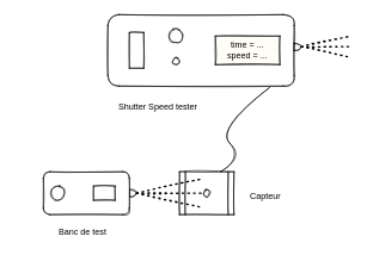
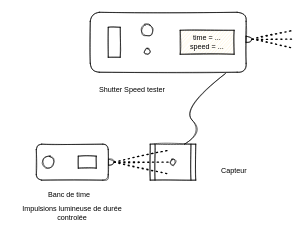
- <mxCell id="26" value="Capteur" style="text;html=1;strokeColor=none;fillColor=none;align=center;verticalAlign=middle;whiteSpace=wrap;rounded=0;sketch=1;" vertex="1" parent="1"><mxGeometry x="340" y="260" width="60" height="30" as="geometry" /></mxCell>
+ <mxCell id="26" value="Capteur" style="text;html=1;strokeColor=none;fillColor=none;align=center;verticalAlign=middle;whiteSpace=wrap;rounded=0;sketch=1;" vertex="1" parent="1"><mxGeometry x="360" y="270" width="60" height="30" as="geometry" /></mxCell>
- <mxCell id="24" value="Banc de test" style="text;html=1;strokeColor=none;fillColor=none;align=center;verticalAlign=middle;whiteSpace=wrap;rounded=0;sketch=1;" vertex="1" parent="1"><mxGeometry x="20" y="310" width="190" height="30" as="geometry" /></mxCell>
+ <mxCell id="24" value="Banc de time" style="text;html=1;strokeColor=none;fillColor=none;align=center;verticalAlign=middle;whiteSpace=wrap;rounded=0;sketch=1;" vertex="1" parent="1"><mxGeometry x="20" y="310" width="190" height="30" as="geometry" /></mxCell>
+ <mxCell id="25" value="Impulsions lumineuse de durée controlée" style="text;html=1;strokeColor=none;fillColor=none;align=center;verticalAlign=middle;whiteSpace=wrap;rounded=0;sketch=1;" vertex="1" parent="1"><mxGeometry x="27" y="340" width="186" height="30" as="geometry" /></mxCell>
